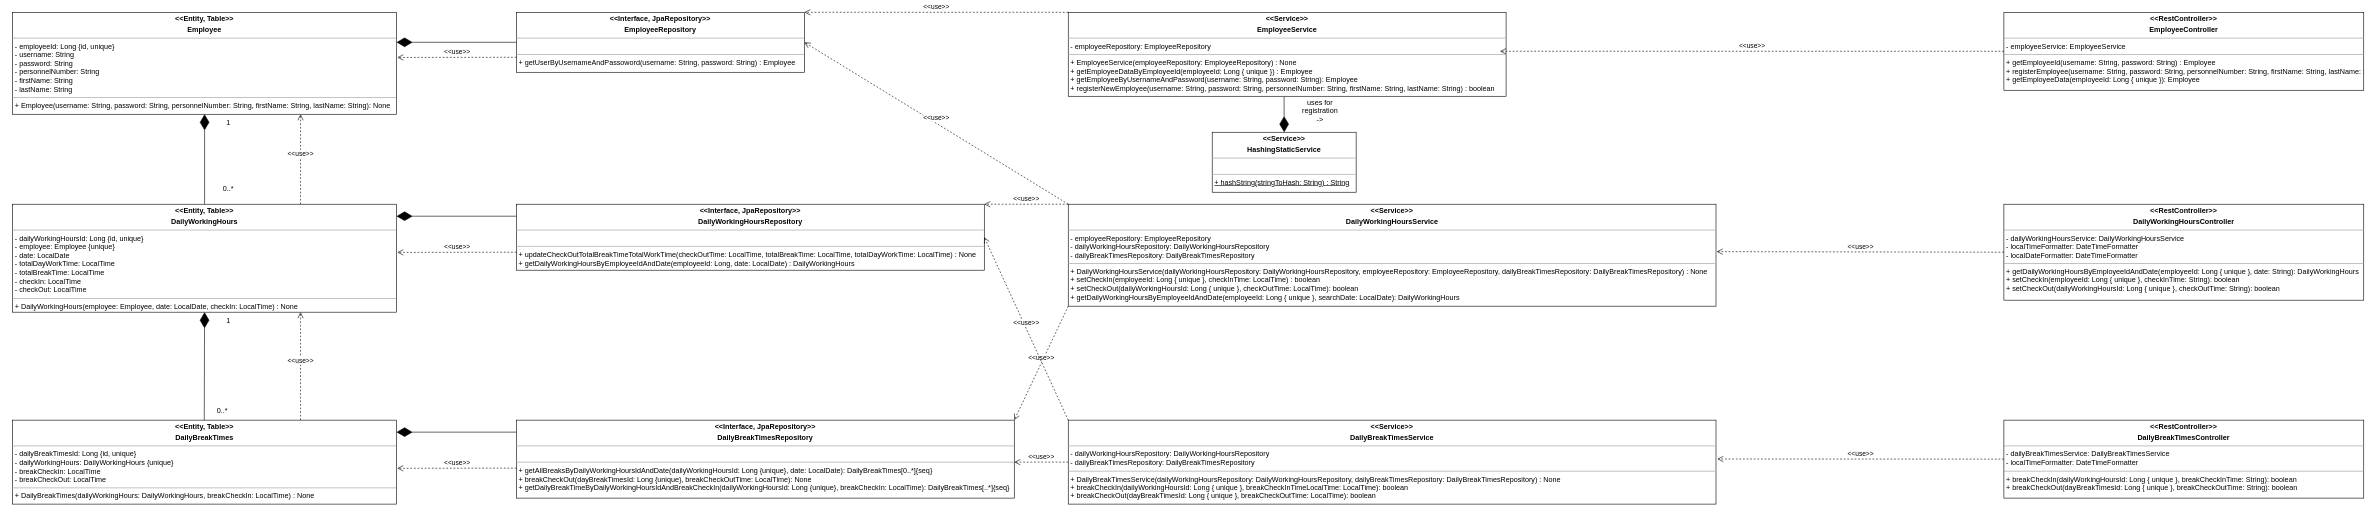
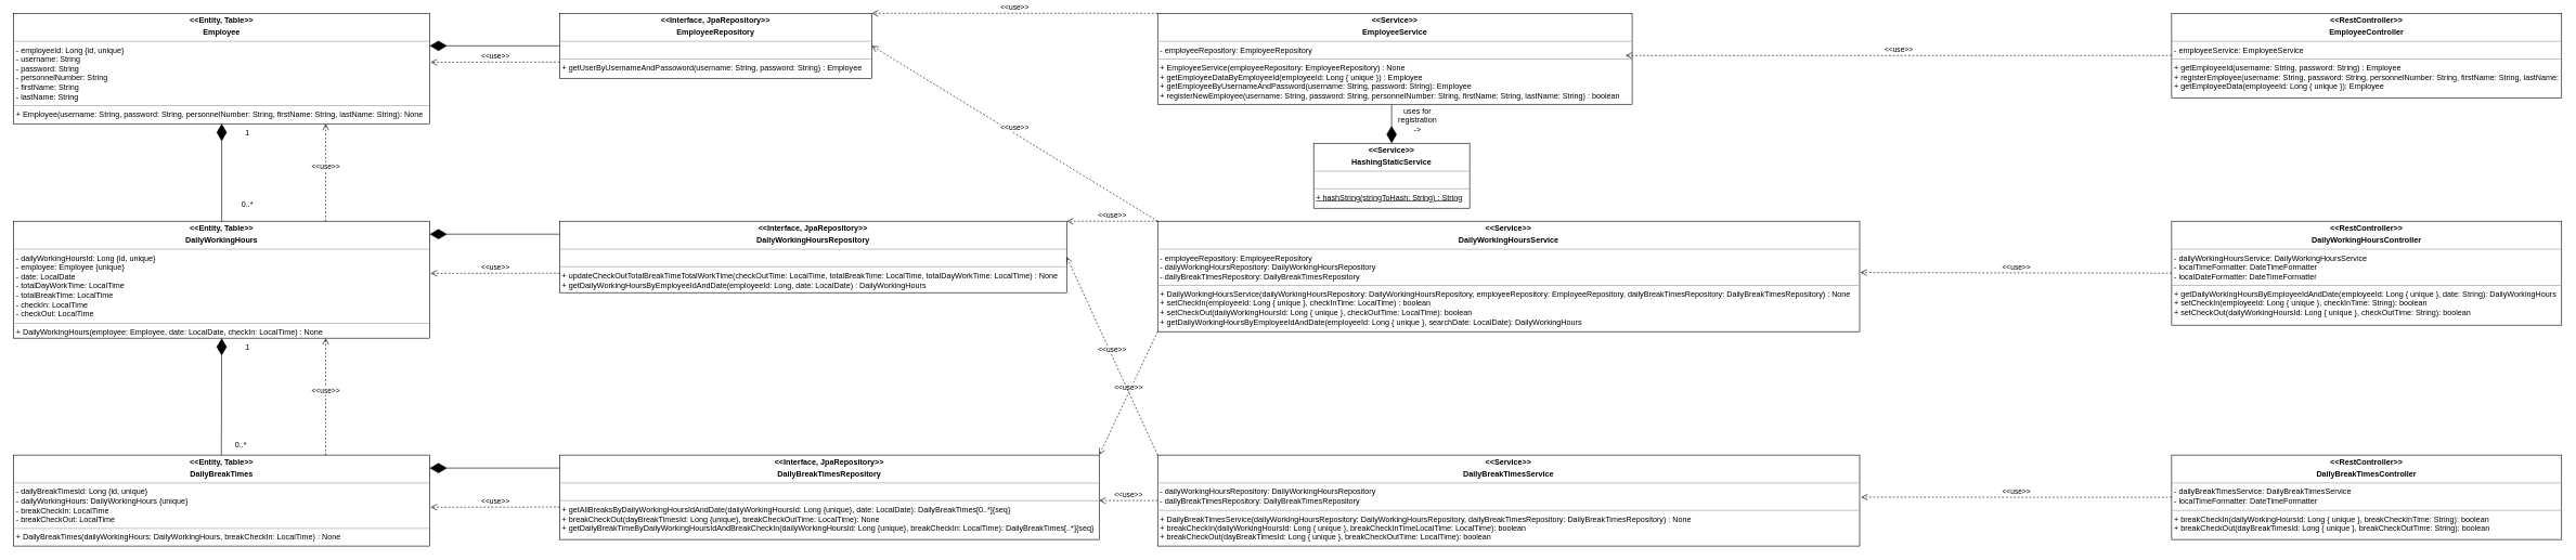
- <mxCell id="38" value="uses for registration -&amp;gt;" style="text;html=1;strokeColor=none;fillColor=none;align=center;verticalAlign=middle;whiteSpace=wrap;rounded=0;" vertex="1" parent="1"><mxGeometry x="2170" y="170" width="60" height="30" as="geometry" /></mxCell>
+ <mxCell id="38" value="uses for registration -&amp;gt;" style="text;html=1;strokeColor=none;fillColor=none;align=center;verticalAlign=middle;whiteSpace=wrap;rounded=0;" vertex="1" parent="1"><mxGeometry x="2150" y="170" width="60" height="30" as="geometry" /></mxCell>
